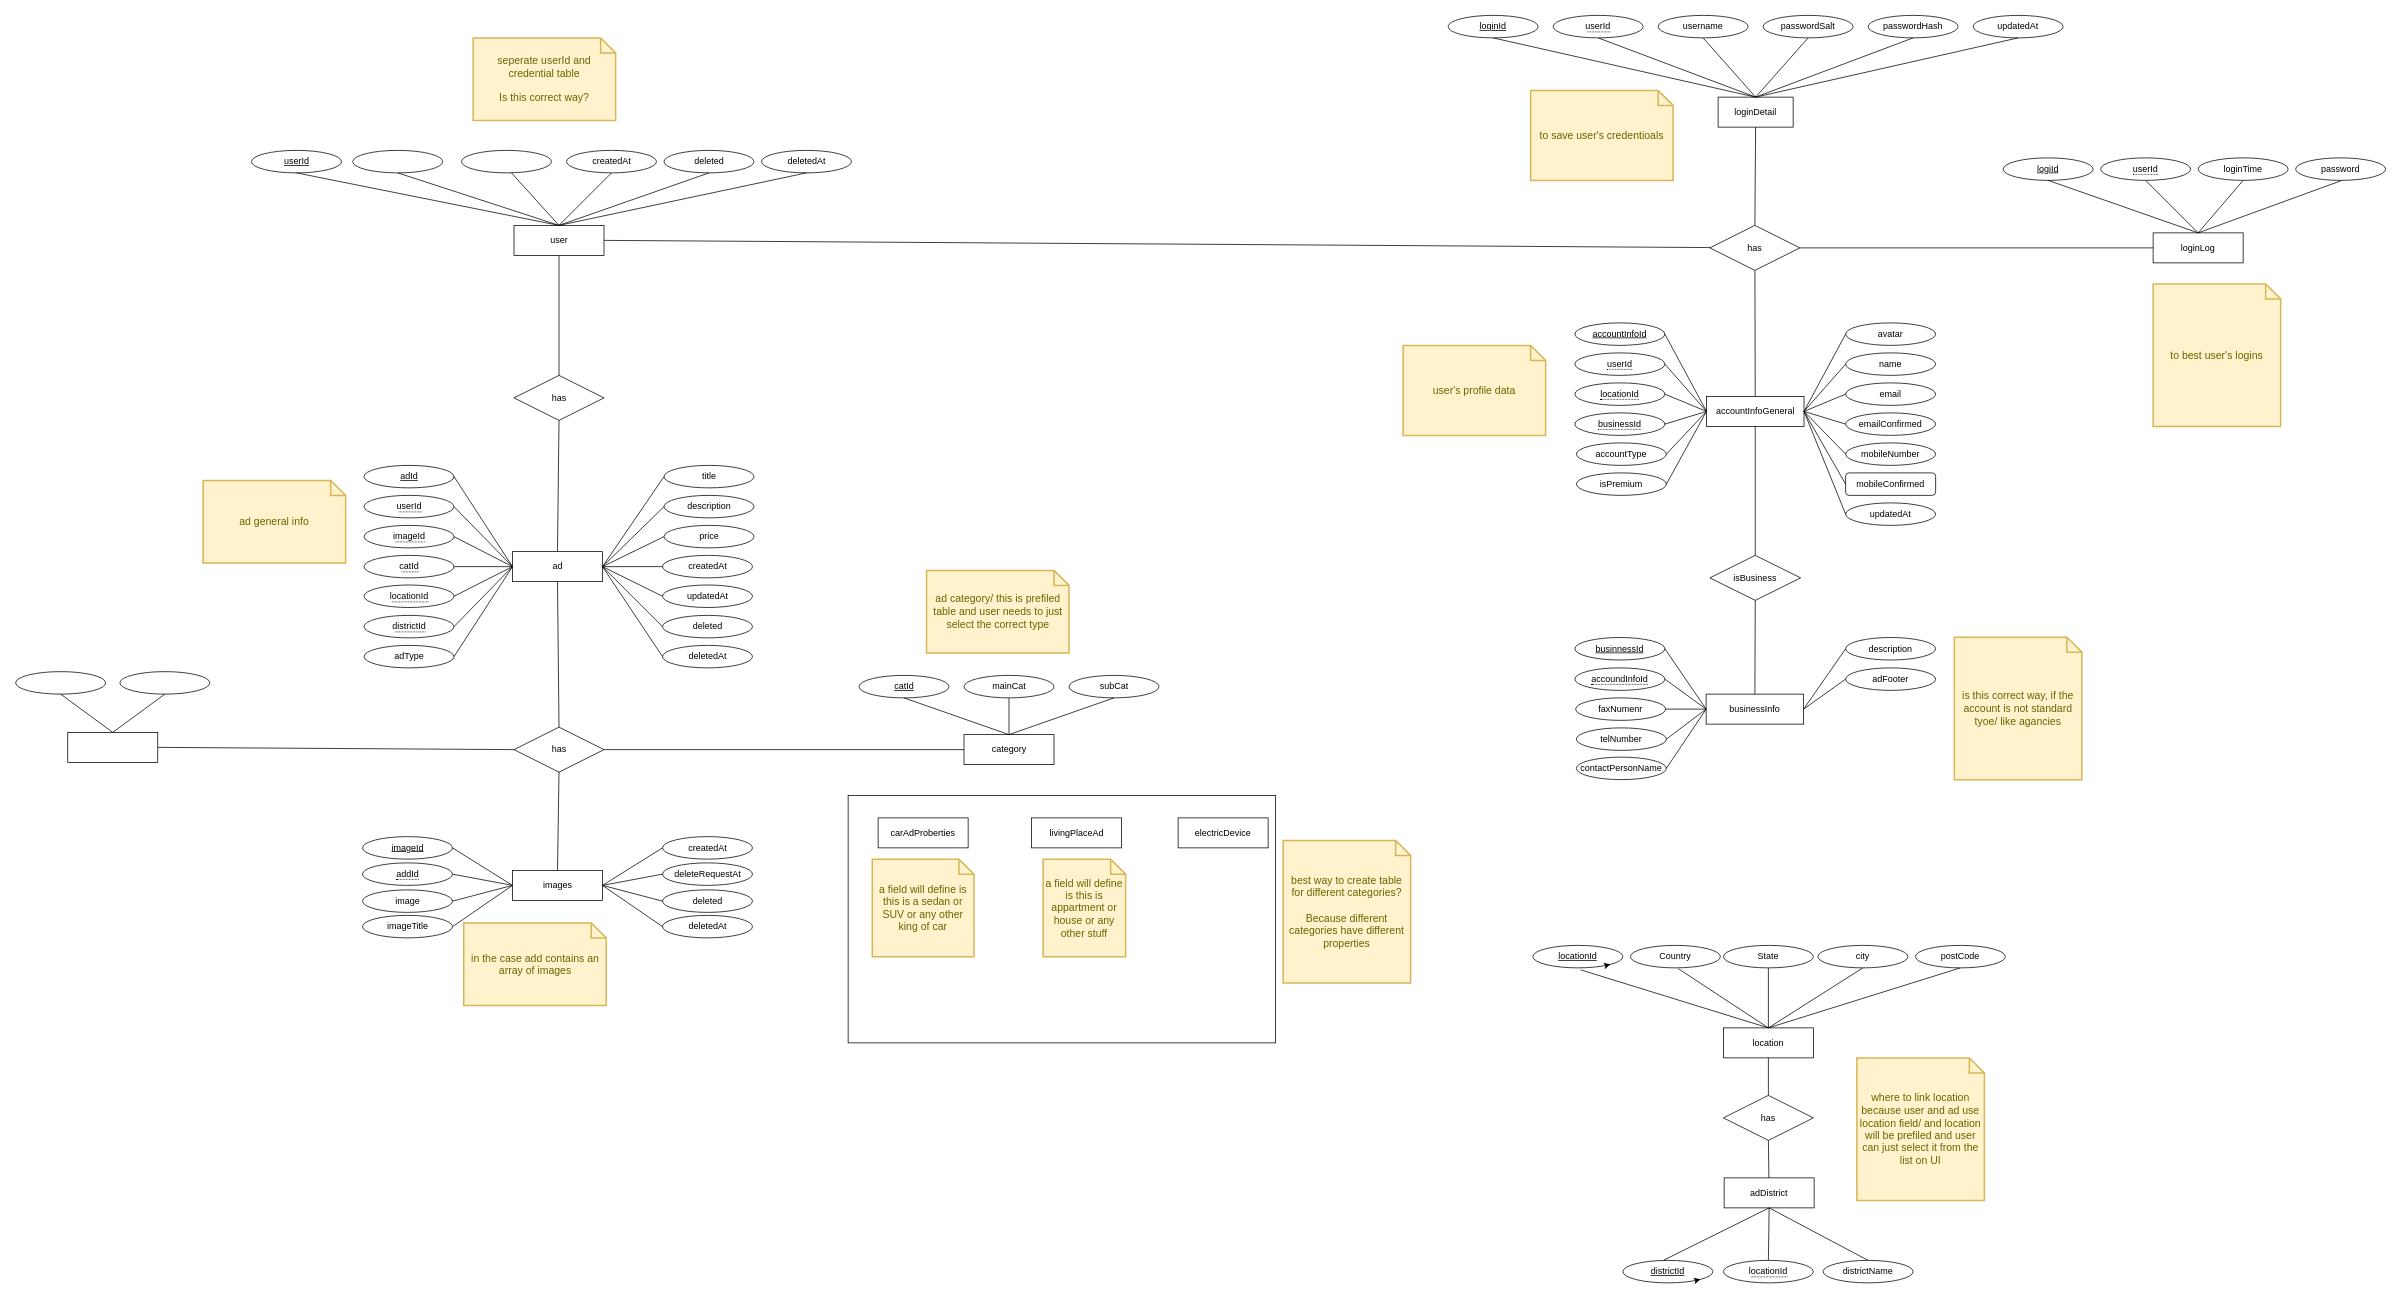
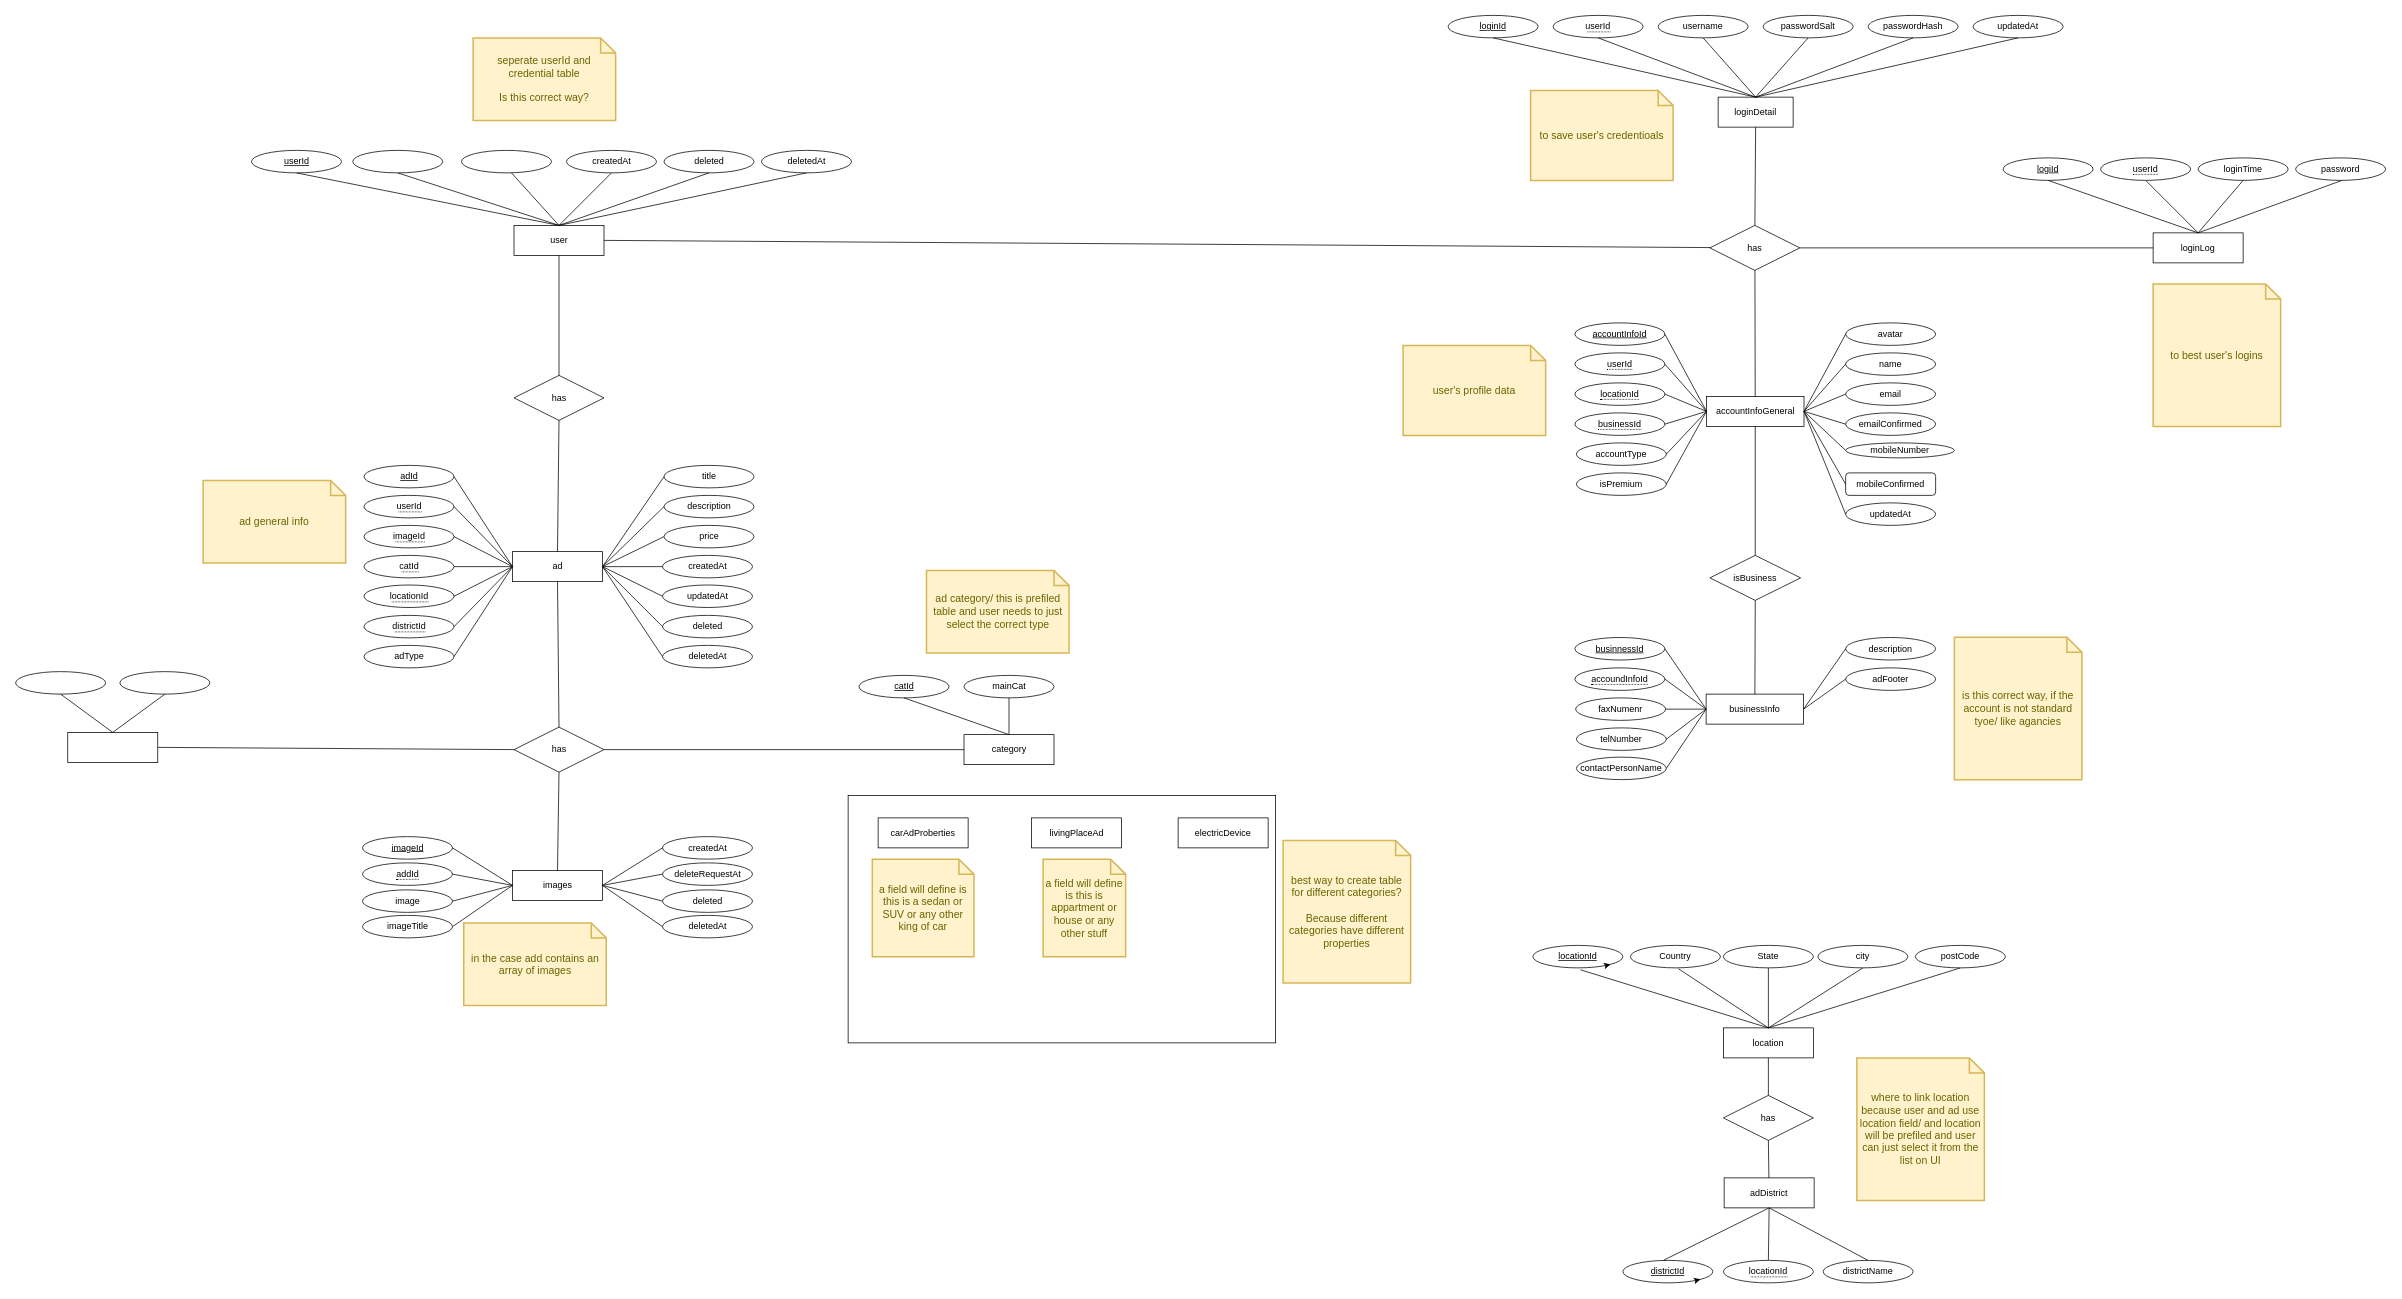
- <mxCell id="42" value="mobileNumber" style="ellipse;whiteSpace=wrap;html=1;align=center;" vertex="1" parent="1"><mxGeometry x="2460" y="590" width="120" height="30" as="geometry" /></mxCell>
+ <mxCell id="42" value="mobileNumber" style="ellipse;whiteSpace=wrap;html=1;align=center;" vertex="1" parent="1"><mxGeometry x="2460" y="590" width="145" height="20" as="geometry" /></mxCell>
- <mxCell id="82" value="subCat" style="ellipse;whiteSpace=wrap;html=1;align=center;" vertex="1" parent="1"><mxGeometry x="1424.5" y="900" width="120" height="30" as="geometry" /></mxCell>
- <mxCell id="101" value="" style="endArrow=none;html=1;rounded=0;exitX=0.5;exitY=0;exitDx=0;exitDy=0;entryX=0.5;entryY=1;entryDx=0;entryDy=0;" edge="1" parent="1" source="80" target="82"><mxGeometry width="50" height="50" relative="1" as="geometry"><mxPoint x="1389.5" y="1010" as="sourcePoint" /><mxPoint x="1469.5" y="960" as="targetPoint" /></mxGeometry></mxCell>
